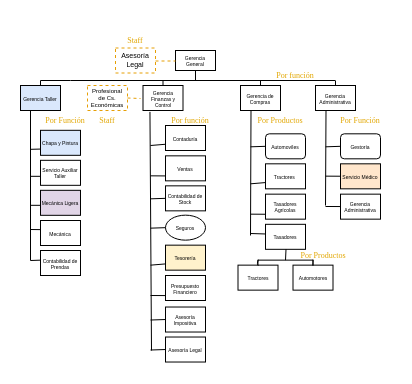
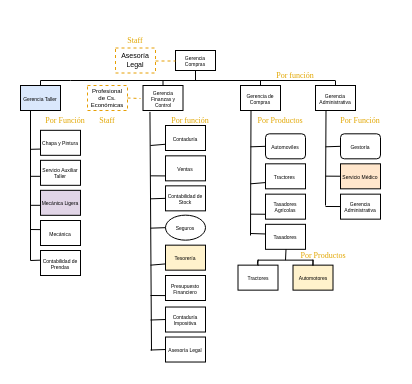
- <mxCell id="2" value="Gerencia General" style="rounded=0;whiteSpace=wrap;html=1;fontSize=5;" parent="1" vertex="1"><mxGeometry x="175" y="50" width="40" height="20" as="geometry" /></mxCell>
+ <mxCell id="2" value="Gerencia Compras" style="rounded=0;whiteSpace=wrap;html=1;fontSize=5;" parent="1" vertex="1"><mxGeometry x="175" y="50" width="40" height="20" as="geometry" /></mxCell>
- <mxCell id="5" value="Chapa y Pintura" style="rounded=0;whiteSpace=wrap;html=1;fontSize=5;fillColor=#dae8fc;" parent="1" vertex="1"><mxGeometry x="40" y="129.82" width="40" height="25" as="geometry" /></mxCell>
+ <mxCell id="5" value="Chapa y Pintura" style="rounded=0;whiteSpace=wrap;html=1;fontSize=5;" parent="1" vertex="1"><mxGeometry x="40" y="129.82" width="40" height="25" as="geometry" /></mxCell>
- <mxCell id="62" value="Automotores" style="rounded=0;whiteSpace=wrap;html=1;fontSize=5;" vertex="1" parent="1"><mxGeometry x="292.5" y="264.64" width="40" height="25" as="geometry" /></mxCell>
+ <mxCell id="62" value="Automotores" style="rounded=0;whiteSpace=wrap;html=1;fontSize=5;fillColor=#fff2cc;" vertex="1" parent="1"><mxGeometry x="292.5" y="264.64" width="40" height="25" as="geometry" /></mxCell>
- <mxCell id="68" value="Asesoría Impositiva" style="rounded=0;whiteSpace=wrap;html=1;fontSize=5;" vertex="1" parent="1"><mxGeometry x="165" y="306.52" width="40" height="25" as="geometry" /></mxCell>
+ <mxCell id="68" value="Contaduría Impositiva" style="rounded=0;whiteSpace=wrap;html=1;fontSize=5;" vertex="1" parent="1"><mxGeometry x="165" y="306.52" width="40" height="25" as="geometry" /></mxCell>
